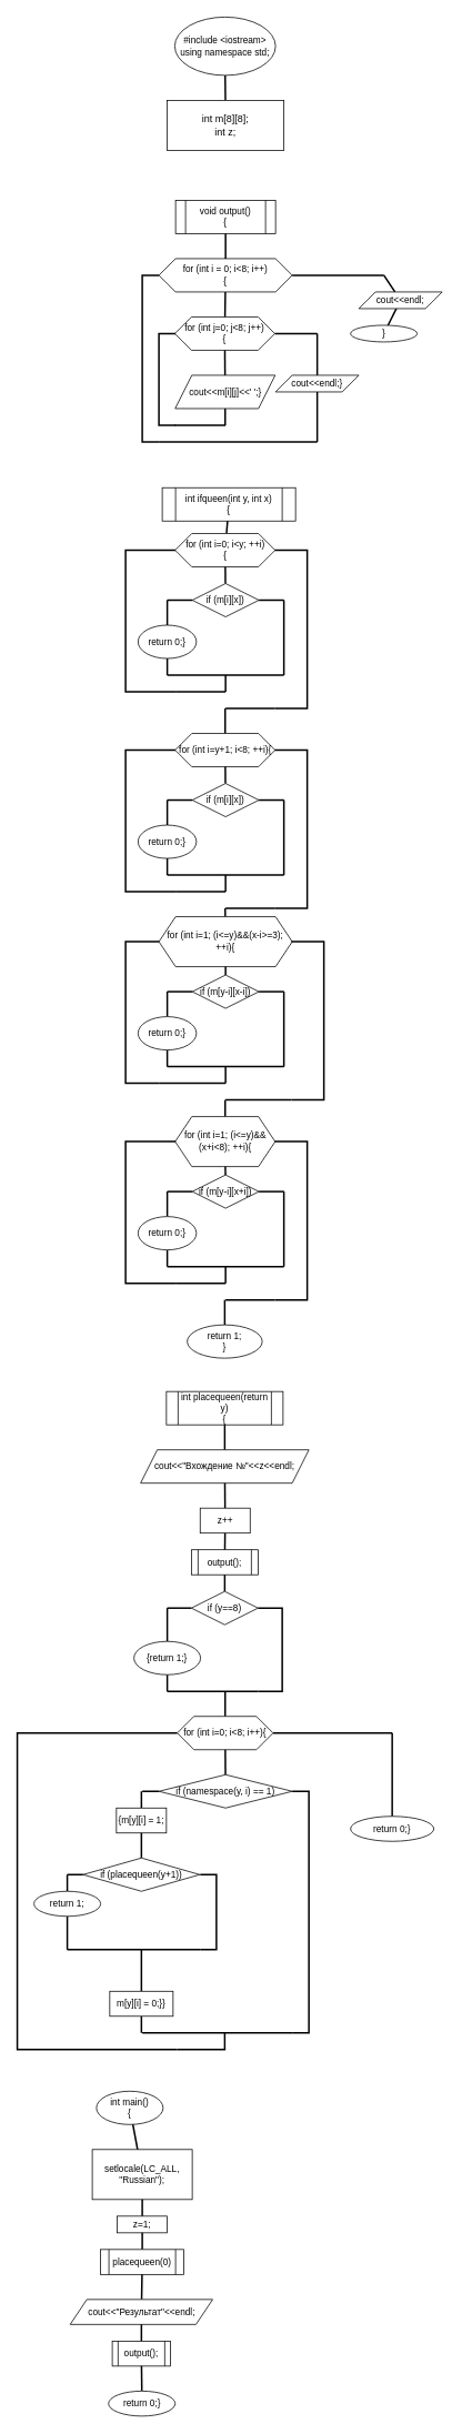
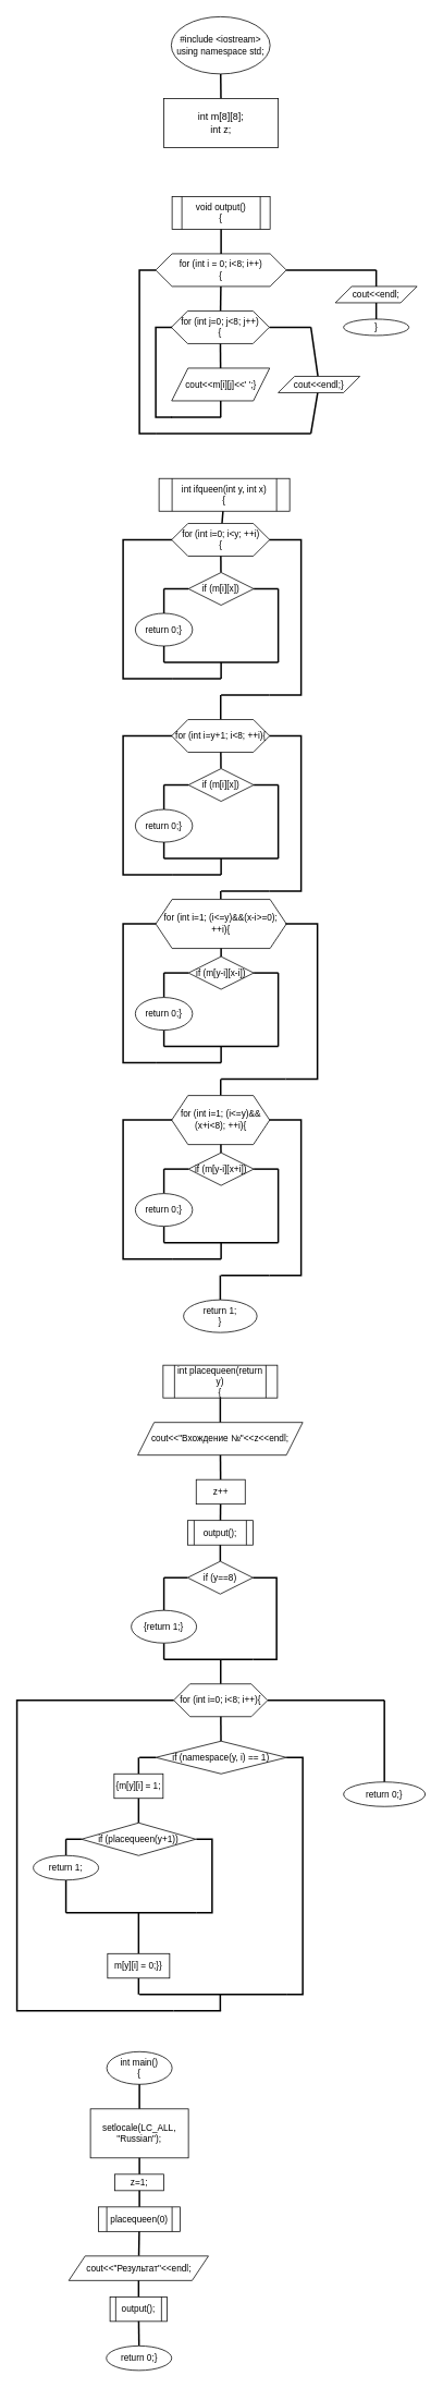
- <mxCell id="24" value="cout&amp;lt;&amp;lt;endl;" style="shape=parallelogram;perimeter=parallelogramPerimeter;whiteSpace=wrap;html=1;fixedSize=1;fontFamily=Helvetica;fontSize=11;fontColor=default;" vertex="1" parent="1"><mxGeometry x="430" y="350" width="100" height="20" as="geometry" /></mxCell>
+ <mxCell id="24" value="cout&amp;lt;&amp;lt;endl;" style="shape=parallelogram;perimeter=parallelogramPerimeter;whiteSpace=wrap;html=1;fixedSize=1;fontFamily=Helvetica;fontSize=11;fontColor=default;" vertex="1" parent="1"><mxGeometry x="410" y="350" width="100" height="20" as="geometry" /></mxCell>
- <mxCell id="19" value="cout&amp;lt;&amp;lt;endl;}" style="shape=parallelogram;perimeter=parallelogramPerimeter;whiteSpace=wrap;html=1;fixedSize=1;fontFamily=Helvetica;fontSize=11;fontColor=default;" vertex="1" parent="1"><mxGeometry x="330" y="450" width="100" height="20" as="geometry" /></mxCell>
+ <mxCell id="19" value="cout&amp;lt;&amp;lt;endl;}" style="shape=parallelogram;perimeter=parallelogramPerimeter;whiteSpace=wrap;html=1;fixedSize=1;fontFamily=Helvetica;fontSize=11;fontColor=default;" vertex="1" parent="1"><mxGeometry x="340" y="460" width="100" height="20" as="geometry" /></mxCell>
- <mxCell id="60" value="for (int i=1; (i&amp;lt;=y)&amp;amp;&amp;amp;(x-i&amp;gt;=3); ++i){" style="shape=hexagon;perimeter=hexagonPerimeter2;whiteSpace=wrap;html=1;fixedSize=1;fontFamily=Helvetica;fontSize=11;fontColor=default;" vertex="1" parent="1"><mxGeometry x="190" y="1100" width="160" height="60" as="geometry" /></mxCell>
+ <mxCell id="60" value="for (int i=1; (i&amp;lt;=y)&amp;amp;&amp;amp;(x-i&amp;gt;=0); ++i){" style="shape=hexagon;perimeter=hexagonPerimeter2;whiteSpace=wrap;html=1;fixedSize=1;fontFamily=Helvetica;fontSize=11;fontColor=default;" vertex="1" parent="1"><mxGeometry x="190" y="1100" width="160" height="60" as="geometry" /></mxCell>
- <mxCell id="134" value="int main()&lt;br&gt;{" style="ellipse;whiteSpace=wrap;html=1;fontFamily=Helvetica;fontSize=11;fontColor=default;" vertex="1" parent="1"><mxGeometry x="115" y="2510" width="80" height="40" as="geometry" /></mxCell>
+ <mxCell id="134" value="int main()&lt;br&gt;{" style="ellipse;whiteSpace=wrap;html=1;fontFamily=Helvetica;fontSize=11;fontColor=default;" vertex="1" parent="1"><mxGeometry x="130" y="2510" width="80" height="40" as="geometry" /></mxCell>
